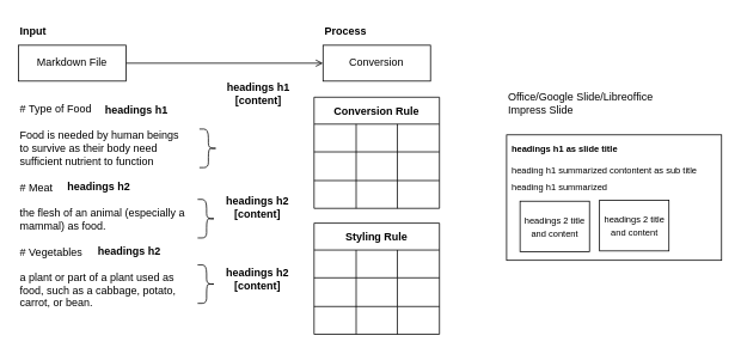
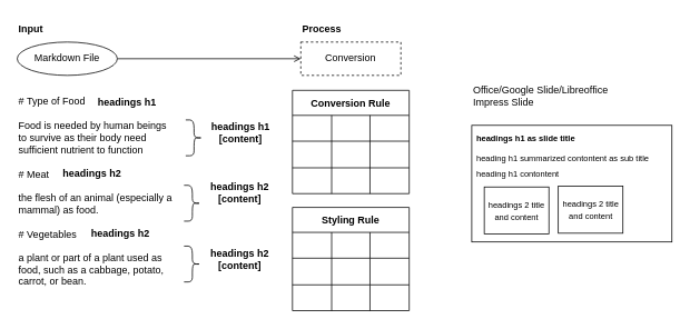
- <mxCell id="3" value="Markdown File" style="rounded=0;whiteSpace=wrap;html=1;" vertex="1" parent="1"><mxGeometry x="20" y="50" width="120" height="40" as="geometry" /></mxCell>
+ <mxCell id="3" value="Markdown File" style="ellipse;whiteSpace=wrap;html=1;" vertex="1" parent="1"><mxGeometry x="20" y="50" width="120" height="40" as="geometry" /></mxCell>
- <mxCell id="15" value="Conversion" style="rounded=0;whiteSpace=wrap;html=1;" vertex="1" parent="1"><mxGeometry x="360" y="50" width="120" height="40" as="geometry" /></mxCell>
+ <mxCell id="15" value="Conversion" style="rounded=0;whiteSpace=wrap;html=1;dashed=1;" vertex="1" parent="1"><mxGeometry x="360" y="50" width="120" height="40" as="geometry" /></mxCell>
- <mxCell id="9" value="&lt;b&gt;headings h1 [content]&lt;/b&gt;" style="text;html=1;strokeColor=none;fillColor=none;align=center;verticalAlign=middle;whiteSpace=wrap;rounded=0;" vertex="1" parent="1"><mxGeometry x="243" y="88.5" width="90" height="30" as="geometry" /></mxCell>
+ <mxCell id="9" value="&lt;b&gt;headings h1 [content]&lt;/b&gt;" style="text;html=1;strokeColor=none;fillColor=none;align=center;verticalAlign=middle;whiteSpace=wrap;rounded=0;" vertex="1" parent="1"><mxGeometry x="243" y="143.5" width="90" height="30" as="geometry" /></mxCell>
- <mxCell id="34" value="heading h1 summarized&amp;nbsp;" style="text;html=1;strokeColor=none;fillColor=none;align=left;verticalAlign=middle;whiteSpace=wrap;rounded=0;fontSize=10;" vertex="1" parent="1"><mxGeometry x="569" y="193" width="220" height="30" as="geometry" /></mxCell>
+ <mxCell id="34" value="heading h1 contontent&amp;nbsp;" style="text;html=1;strokeColor=none;fillColor=none;align=left;verticalAlign=middle;whiteSpace=wrap;rounded=0;fontSize=10;" vertex="1" parent="1"><mxGeometry x="569" y="193" width="220" height="30" as="geometry" /></mxCell>
